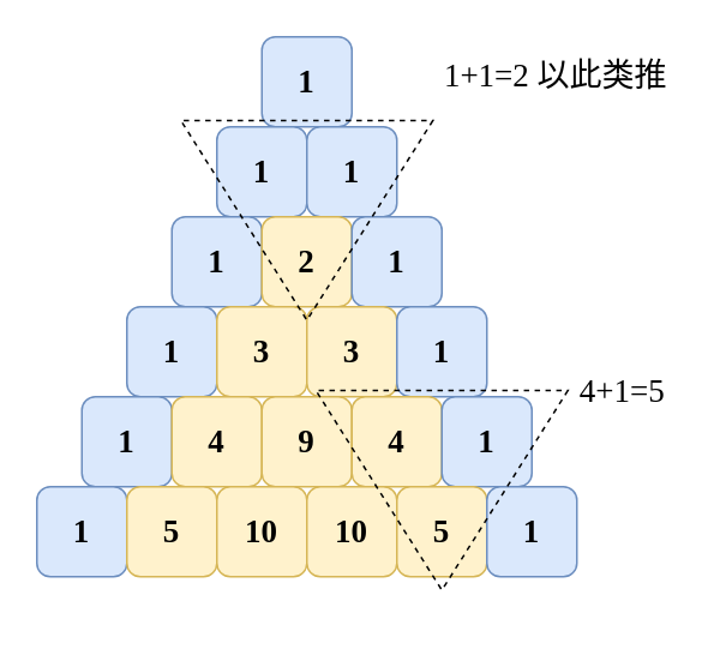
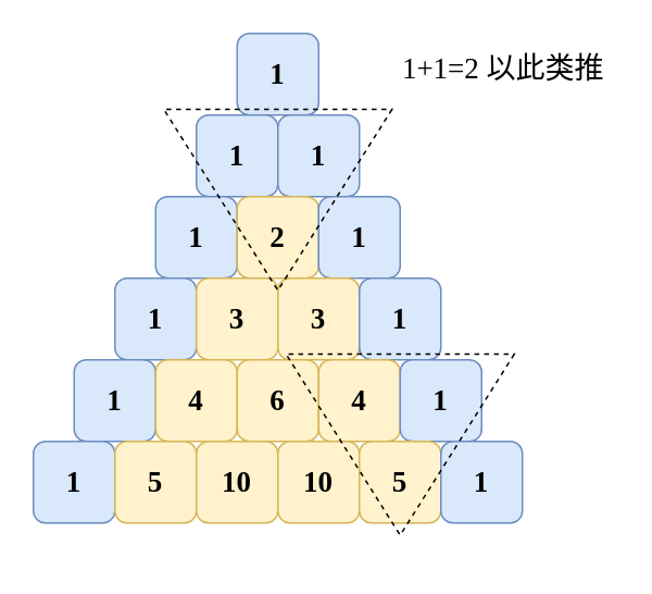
- <mxCell id="26" value="4+1=5" style="text;html=1;align=center;verticalAlign=middle;resizable=0;points=[];autosize=1;strokeColor=none;fillColor=none;fontSize=18;fontFamily=Comic Sans MS;" vertex="1" parent="1"><mxGeometry x="312" y="200" width="66" height="34" as="geometry" /></mxCell>
- <mxCell id="14" value="9" style="rounded=1;whiteSpace=wrap;html=1;fontSize=18;fontStyle=1;fillColor=#fff2cc;strokeColor=#d6b656;fontFamily=Comic Sans MS;" vertex="1" parent="1"><mxGeometry x="145" y="220" width="50" height="50" as="geometry" /></mxCell>
+ <mxCell id="14" value="6" style="rounded=1;whiteSpace=wrap;html=1;fontSize=18;fontStyle=1;fillColor=#fff2cc;strokeColor=#d6b656;fontFamily=Comic Sans MS;" vertex="1" parent="1"><mxGeometry x="145" y="220" width="50" height="50" as="geometry" /></mxCell>
